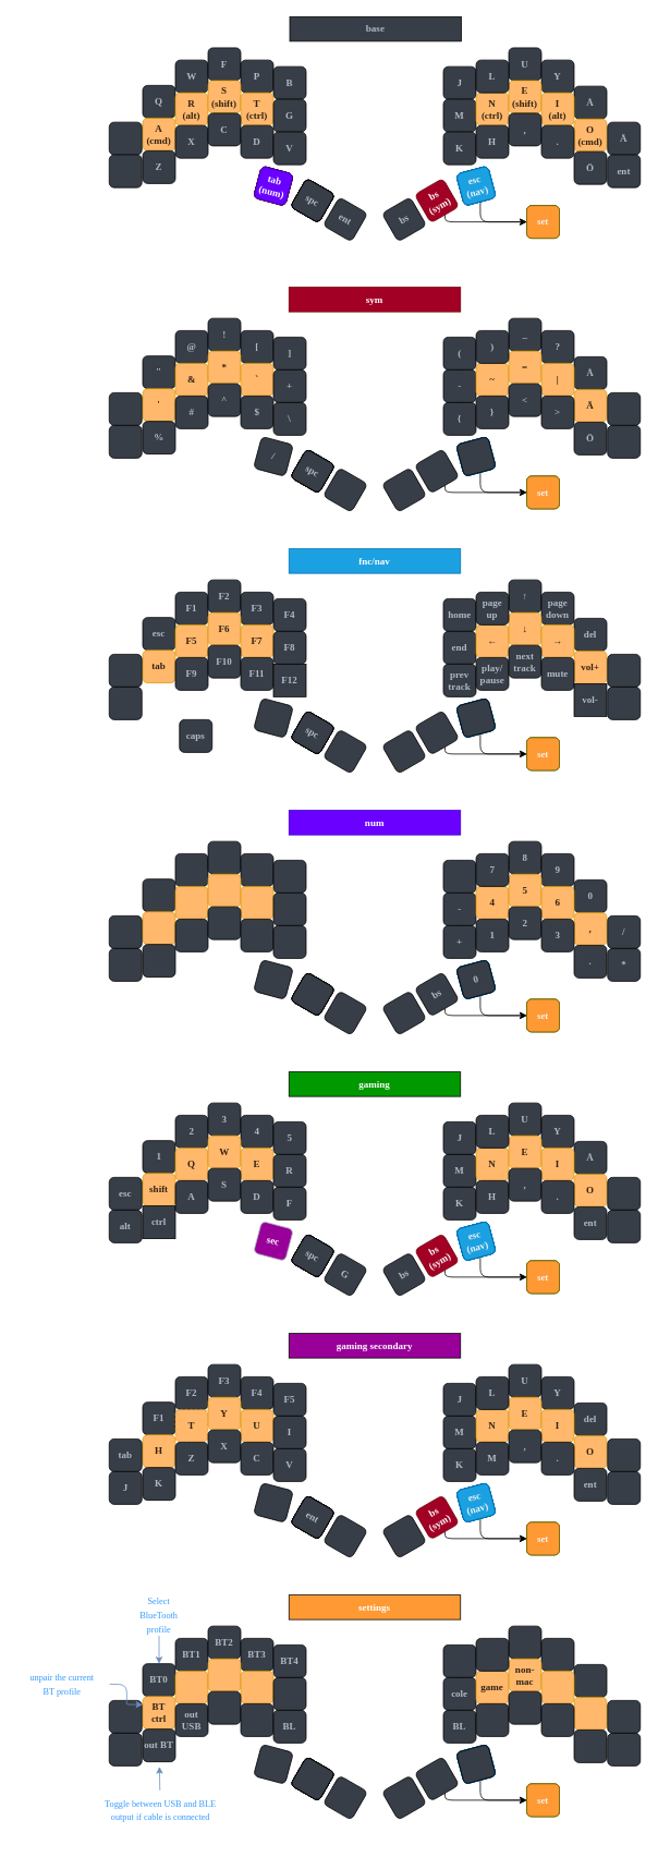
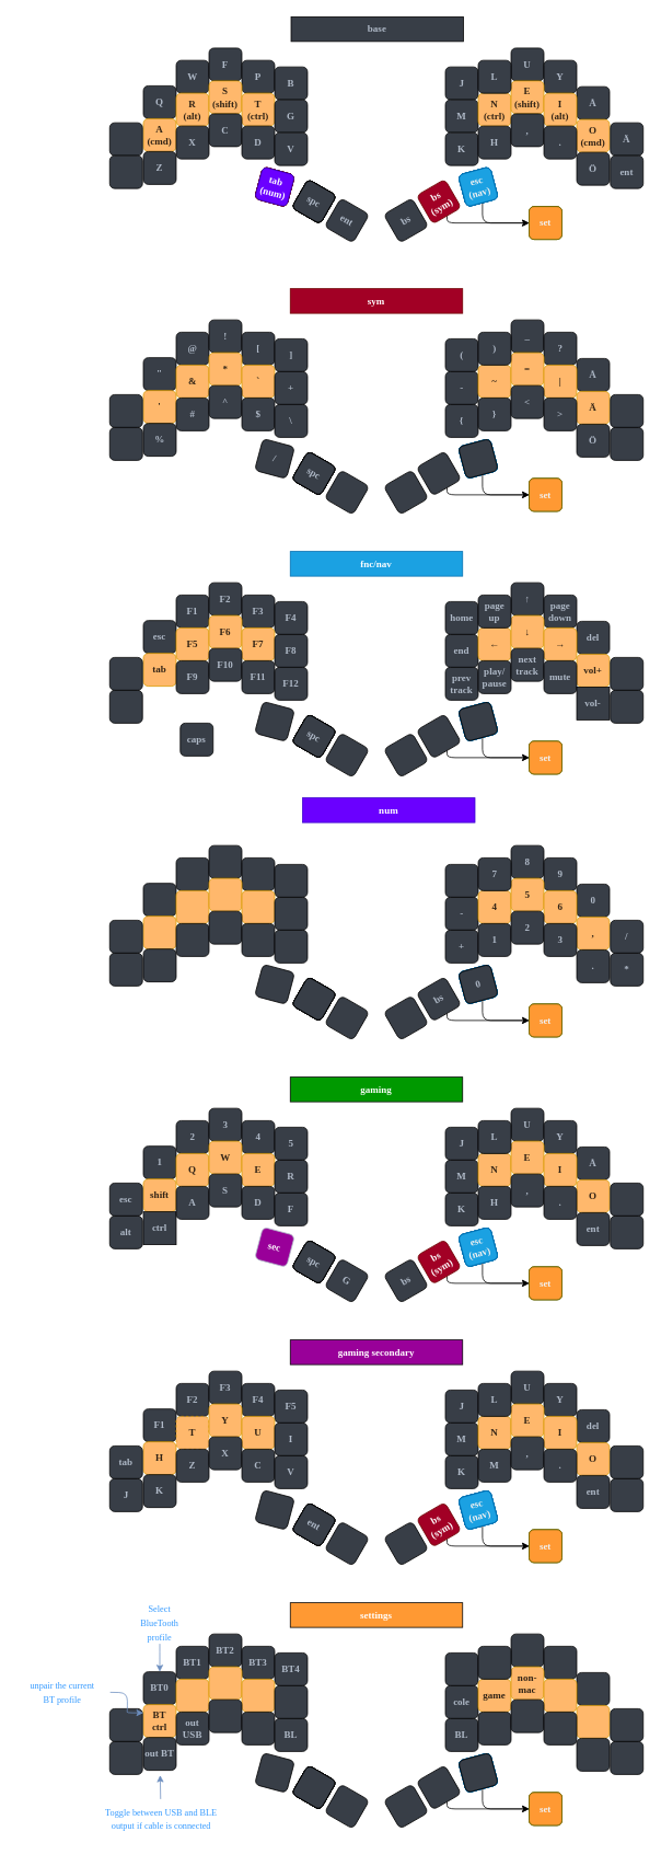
- <mxCell id="146" value="F12" style="whiteSpace=wrap;html=1;aspect=fixed;fontSize=12;fontFamily=Verdana;fontStyle=1;fontColor=#AFB9C7;fillColor=#383E47;rounded=0;" parent="1" vertex="1"><mxGeometry x="334" y="812" width="40" height="40" as="geometry" /></mxCell>
+ <mxCell id="146" value="F12" style="whiteSpace=wrap;html=1;aspect=fixed;fontSize=12;fontFamily=Verdana;fontStyle=1;fontColor=#AFB9C7;fillColor=#383E47;rounded=1;" parent="1" vertex="1"><mxGeometry x="334" y="812" width="40" height="40" as="geometry" /></mxCell>
- <mxCell id="189" value="num" style="rounded=0;whiteSpace=wrap;html=1;fontFamily=Verdana;fontSize=12;fontStyle=1;fillColor=#6A00FF;strokeColor=#3700CC;fontColor=#ffffff;" parent="1" vertex="1"><mxGeometry x="353" y="991" width="210" height="30" as="geometry" /></mxCell>
+ <mxCell id="189" value="num" style="rounded=0;whiteSpace=wrap;html=1;fontFamily=Verdana;fontSize=12;fontStyle=1;fillColor=#6A00FF;strokeColor=#3700CC;fontColor=#ffffff;" parent="1" vertex="1"><mxGeometry x="368" y="971" width="210" height="30" as="geometry" /></mxCell>
